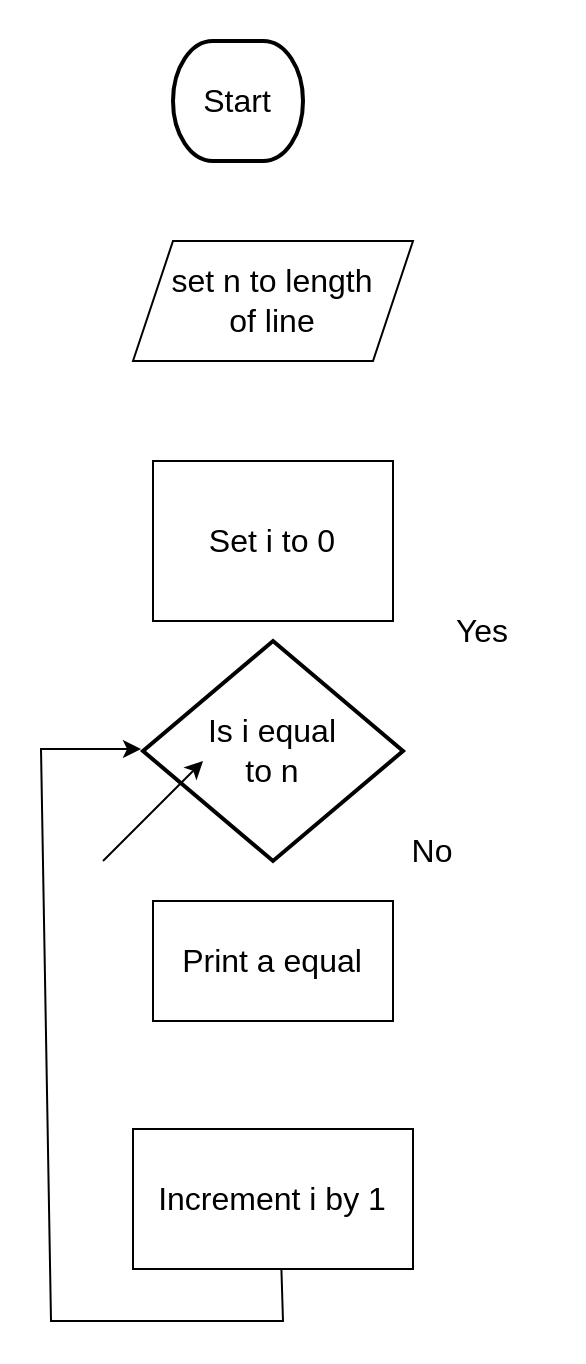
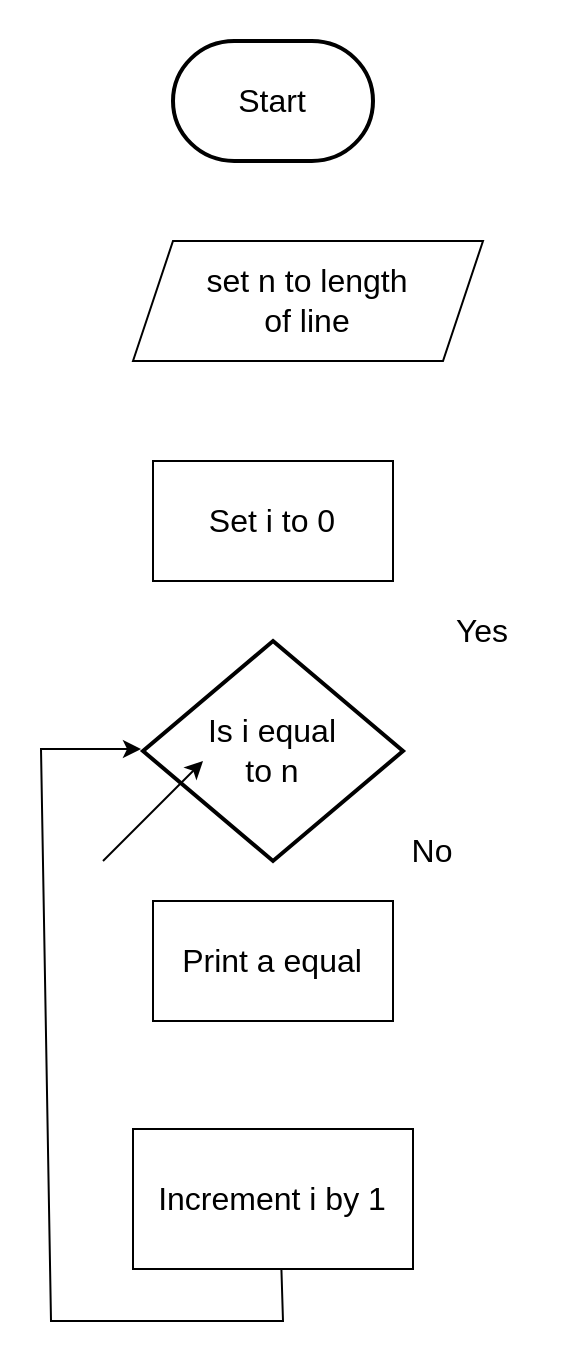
- <mxCell id="2" value="Start" style="strokeWidth=2;html=1;shape=mxgraph.flowchart.terminator;whiteSpace=wrap;fontSize=16;align=center;" vertex="1" parent="1"><mxGeometry x="86" y="20" width="65" height="60" as="geometry" /></mxCell>
+ <mxCell id="2" value="Start" style="strokeWidth=2;html=1;shape=mxgraph.flowchart.terminator;whiteSpace=wrap;fontSize=16;align=center;" vertex="1" parent="1"><mxGeometry x="86" y="20" width="100" height="60" as="geometry" /></mxCell>
- <mxCell id="3" value="set n to length&lt;br&gt;of line" style="shape=parallelogram;perimeter=parallelogramPerimeter;whiteSpace=wrap;html=1;fixedSize=1;fontSize=16;align=center;" vertex="1" parent="1"><mxGeometry x="66" y="120" width="140" height="60" as="geometry" /></mxCell>
+ <mxCell id="3" value="set n to length&lt;br&gt;of line" style="shape=parallelogram;perimeter=parallelogramPerimeter;whiteSpace=wrap;html=1;fixedSize=1;fontSize=16;align=center;" vertex="1" parent="1"><mxGeometry x="66" y="120" width="175" height="60" as="geometry" /></mxCell>
- <mxCell id="4" value="Set i to 0" style="rounded=0;whiteSpace=wrap;html=1;fontSize=16;align=center;" vertex="1" parent="1"><mxGeometry x="76" y="230" width="120" height="80" as="geometry" /></mxCell>
+ <mxCell id="4" value="Set i to 0" style="rounded=0;whiteSpace=wrap;html=1;fontSize=16;align=center;" vertex="1" parent="1"><mxGeometry x="76" y="230" width="120" height="60" as="geometry" /></mxCell>
